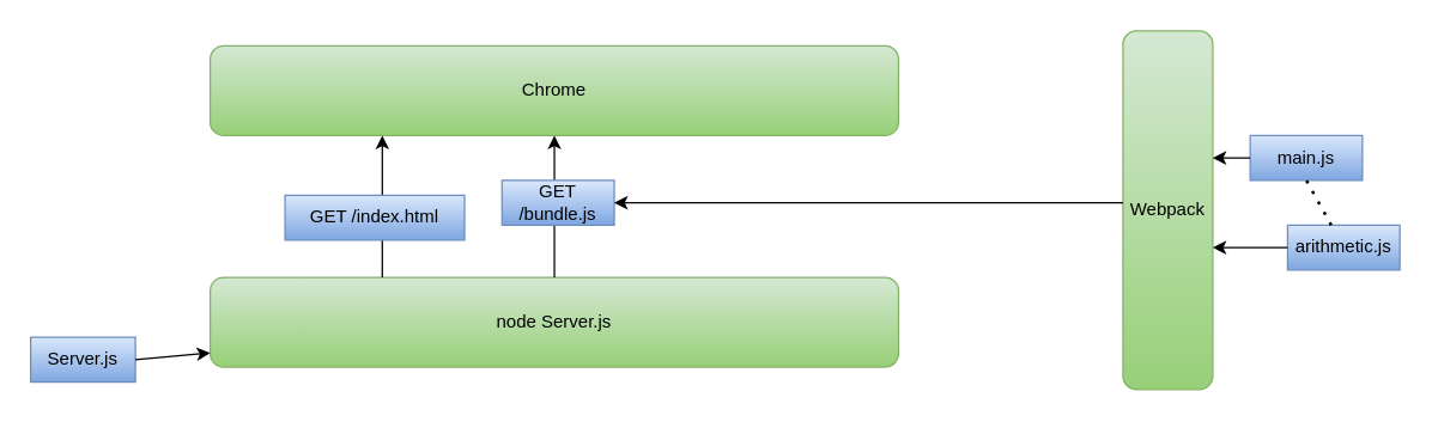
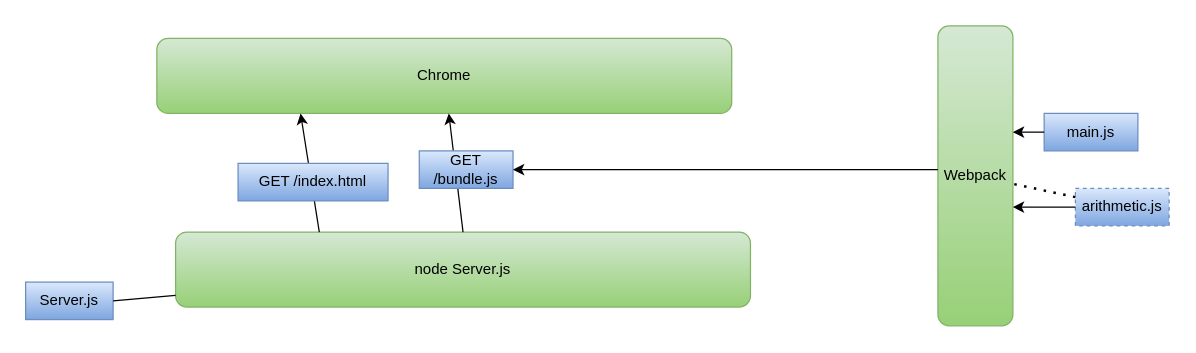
- <mxCell id="5" value="Chrome" style="rounded=1;whiteSpace=wrap;html=1;fillColor=#d5e8d4;strokeColor=#82b366;gradientColor=#97d077;" parent="1" vertex="1"><mxGeometry x="140" y="30" width="460" height="60" as="geometry" /></mxCell>
+ <mxCell id="5" value="Chrome" style="rounded=1;whiteSpace=wrap;html=1;fillColor=#d5e8d4;strokeColor=#82b366;gradientColor=#97d077;" parent="1" vertex="1"><mxGeometry x="125" y="30" width="460" height="60" as="geometry" /></mxCell>
- <mxCell id="12" value="" style="endArrow=none;dashed=1;html=1;dashPattern=1 3;strokeWidth=2;rounded=0;entryX=0.5;entryY=1;entryDx=0;entryDy=0;" edge="1" parent="1" source="11" target="10"><mxGeometry width="50" height="50" relative="1" as="geometry"><mxPoint x="870" y="190" as="sourcePoint" /><mxPoint x="920" y="140" as="targetPoint" /></mxGeometry></mxCell>
+ <mxCell id="12" value="" style="endArrow=none;dashed=1;html=1;dashPattern=1 3;strokeWidth=2;rounded=0;" edge="1" parent="1" source="11" target="13"><mxGeometry width="50" height="50" relative="1" as="geometry"><mxPoint x="870" y="190" as="sourcePoint" /><mxPoint x="920" y="140" as="targetPoint" /></mxGeometry></mxCell>
- <mxCell id="11" value="arithmetic.js" style="rounded=0;whiteSpace=wrap;html=1;fillColor=#dae8fc;strokeColor=#6c8ebf;gradientColor=#7ea6e0;" vertex="1" parent="1"><mxGeometry x="860" y="150" width="75" height="30" as="geometry" /></mxCell>
+ <mxCell id="11" value="arithmetic.js" style="rounded=0;whiteSpace=wrap;html=1;fillColor=#dae8fc;strokeColor=#6c8ebf;gradientColor=#7ea6e0;dashed=1;" vertex="1" parent="1"><mxGeometry x="860" y="150" width="75" height="30" as="geometry" /></mxCell>
- <mxCell id="4" value="" style="endArrow=classic;html=1;rounded=0;exitX=1;exitY=0.5;exitDx=0;exitDy=0;" parent="1" source="3" target="2" edge="1"><mxGeometry width="50" height="50" relative="1" as="geometry"><mxPoint x="200" y="250" as="sourcePoint" /><mxPoint x="250" y="200" as="targetPoint" /></mxGeometry></mxCell>
+ <mxCell id="4" value="" style="endArrow=none;html=1;rounded=0;exitX=1;exitY=0.5;exitDx=0;exitDy=0;" parent="1" source="3" target="2" edge="1"><mxGeometry width="50" height="50" relative="1" as="geometry"><mxPoint x="200" y="250" as="sourcePoint" /><mxPoint x="250" y="200" as="targetPoint" /></mxGeometry></mxCell>
